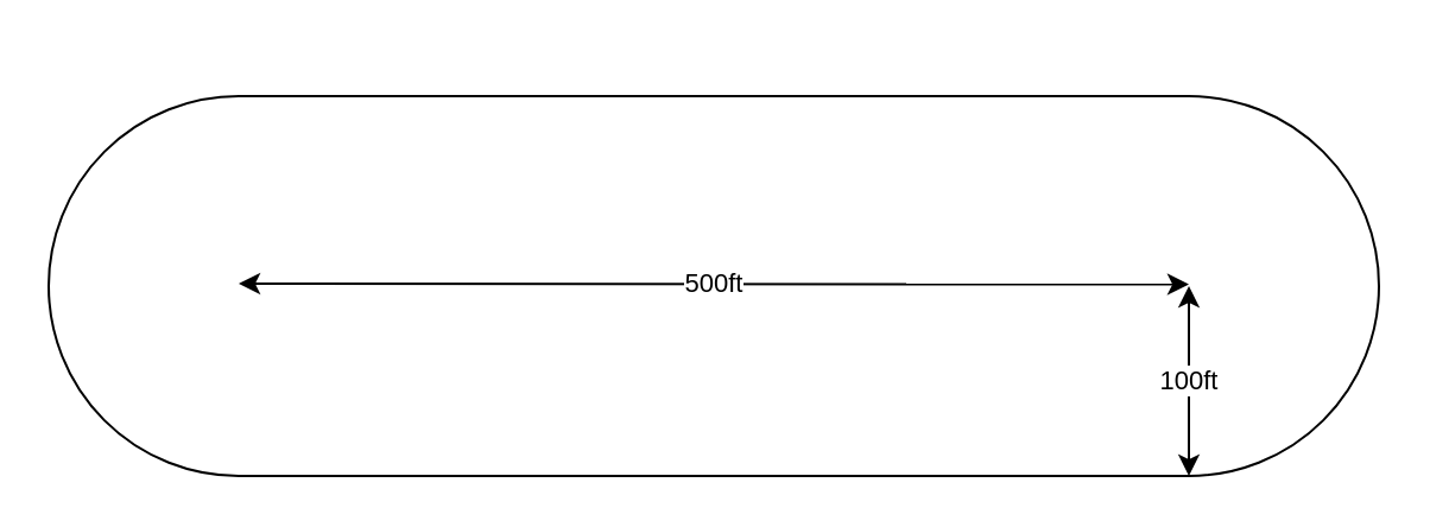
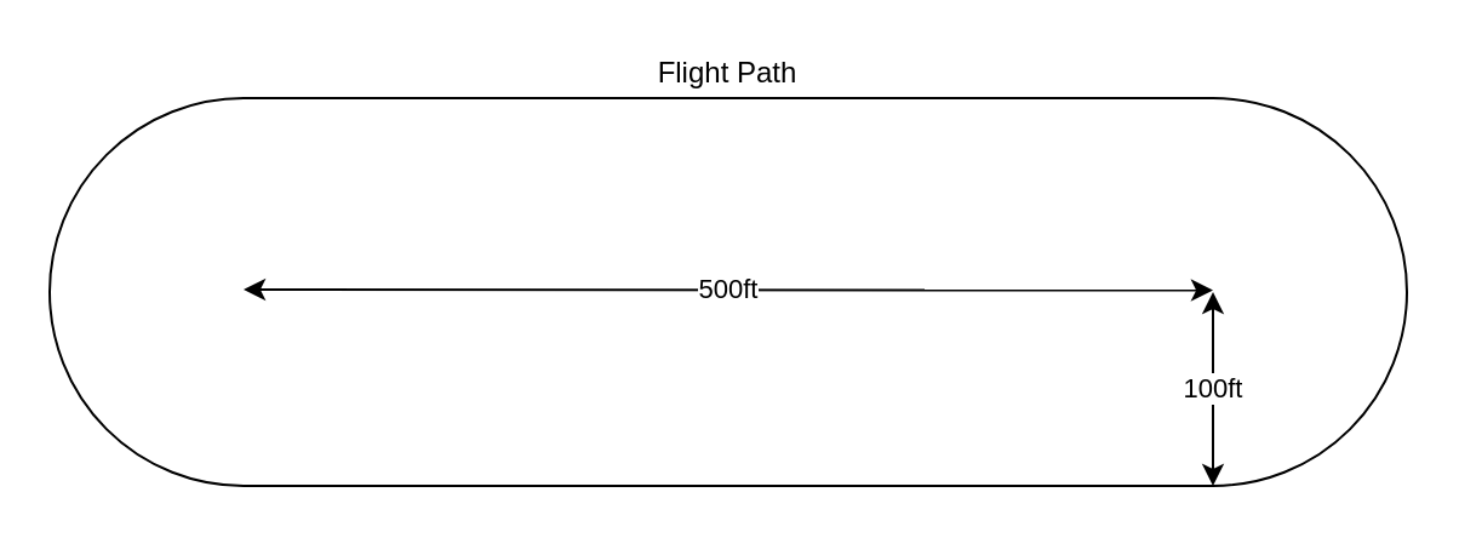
+ <mxCell id="5" value="Flight Path" style="text;html=1;strokeColor=none;fillColor=none;align=center;verticalAlign=middle;whiteSpace=wrap;rounded=0;" vertex="1" parent="1"><mxGeometry x="245" y="20" width="110" height="20" as="geometry" /></mxCell>
